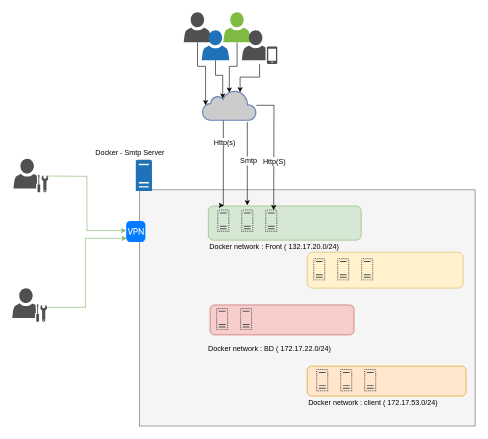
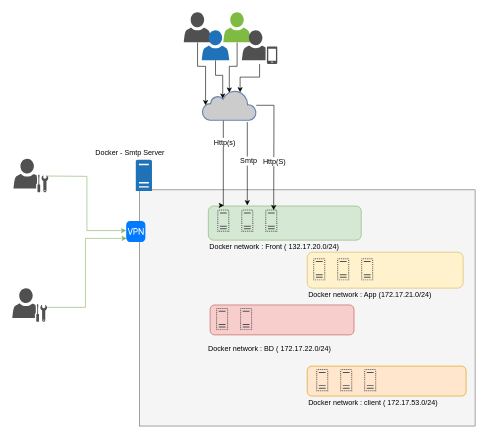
+ <mxCell id="26" value="Docker network : App (172.17.21.0/24)" style="text;html=1;resizable=0;points=[];autosize=1;align=left;verticalAlign=top;spacingTop=-4;" vertex="1" parent="1"><mxGeometry x="512" y="481" width="250" height="20" as="geometry" /></mxCell>
